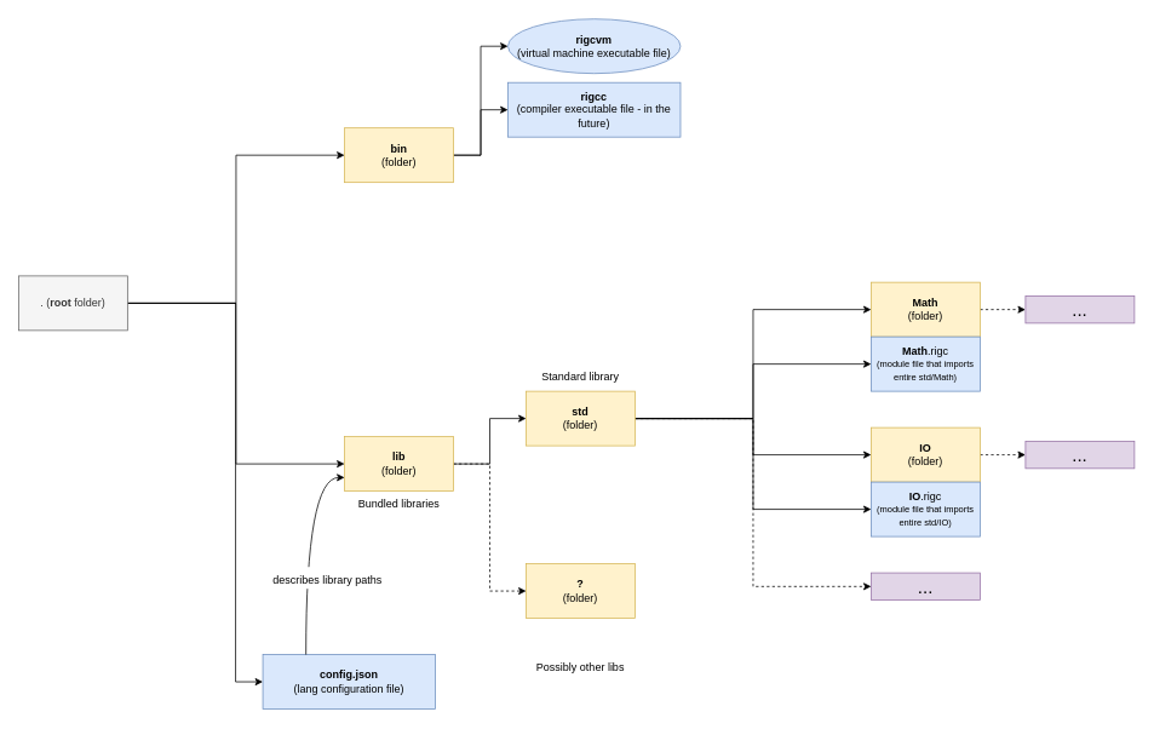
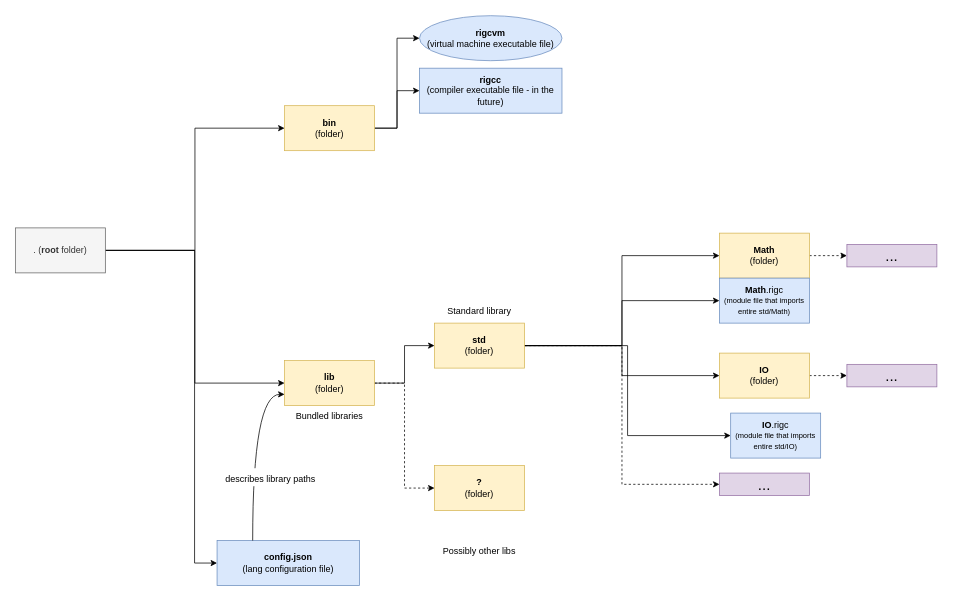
- <mxCell id="27" value="&lt;b&gt;IO&lt;/b&gt;.rigc&lt;br&gt;&lt;font style=&quot;font-size: 10px&quot;&gt;(module file that imports entire std/IO)&lt;/font&gt;" style="rounded=0;whiteSpace=wrap;html=1;fillColor=#dae8fc;strokeColor=#6c8ebf;" vertex="1" parent="1"><mxGeometry x="959" y="530" width="120" height="60" as="geometry" /></mxCell>
+ <mxCell id="27" value="&lt;b&gt;IO&lt;/b&gt;.rigc&lt;br&gt;&lt;font style=&quot;font-size: 10px&quot;&gt;(module file that imports entire std/IO)&lt;/font&gt;" style="rounded=0;whiteSpace=wrap;html=1;fillColor=#dae8fc;strokeColor=#6c8ebf;" vertex="1" parent="1"><mxGeometry x="974" y="550" width="120" height="60" as="geometry" /></mxCell>
